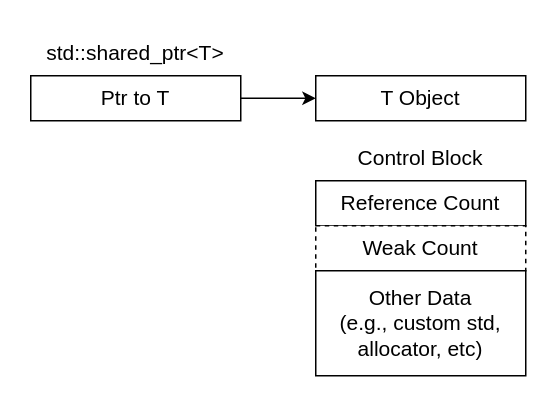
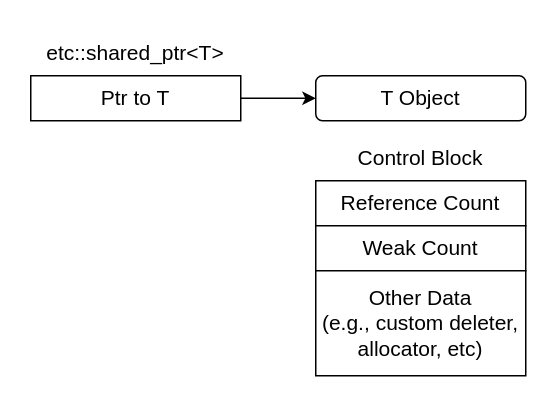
- <mxCell id="4" value="std::shared_ptr&amp;lt;T&amp;gt;" style="text;html=1;align=center;verticalAlign=middle;whiteSpace=wrap;rounded=0;fontSize=14;" parent="1" vertex="1"><mxGeometry x="20" y="20" width="140" height="30" as="geometry" /></mxCell>
+ <mxCell id="4" value="etc::shared_ptr&amp;lt;T&amp;gt;" style="text;html=1;align=center;verticalAlign=middle;whiteSpace=wrap;rounded=0;fontSize=14;" parent="1" vertex="1"><mxGeometry x="20" y="20" width="140" height="30" as="geometry" /></mxCell>
- <mxCell id="3" value="T Object" style="rounded=0;whiteSpace=wrap;html=1;fontSize=14;" parent="1" vertex="1"><mxGeometry x="210" y="50" width="140" height="30" as="geometry" /></mxCell>
+ <mxCell id="3" value="T Object" style="whiteSpace=wrap;html=1;fontSize=14;rounded=1;" parent="1" vertex="1"><mxGeometry x="210" y="50" width="140" height="30" as="geometry" /></mxCell>
- <mxCell id="7" value="Weak Count" style="rounded=0;whiteSpace=wrap;html=1;fontSize=14;dashed=1;" parent="1" vertex="1"><mxGeometry x="210" y="150" width="140" height="30" as="geometry" /></mxCell>
+ <mxCell id="7" value="Weak Count" style="rounded=0;whiteSpace=wrap;html=1;fontSize=14;" parent="1" vertex="1"><mxGeometry x="210" y="150" width="140" height="30" as="geometry" /></mxCell>
- <mxCell id="8" value="Other Data&lt;div&gt;(e.g., custom std, allocator, etc)&lt;/div&gt;" style="rounded=0;whiteSpace=wrap;html=1;fontSize=14;" parent="1" vertex="1"><mxGeometry x="210" y="180" width="140" height="70" as="geometry" /></mxCell>
+ <mxCell id="8" value="Other Data&lt;div&gt;(e.g., custom deleter, allocator, etc)&lt;/div&gt;" style="rounded=0;whiteSpace=wrap;html=1;fontSize=14;" parent="1" vertex="1"><mxGeometry x="210" y="180" width="140" height="70" as="geometry" /></mxCell>
